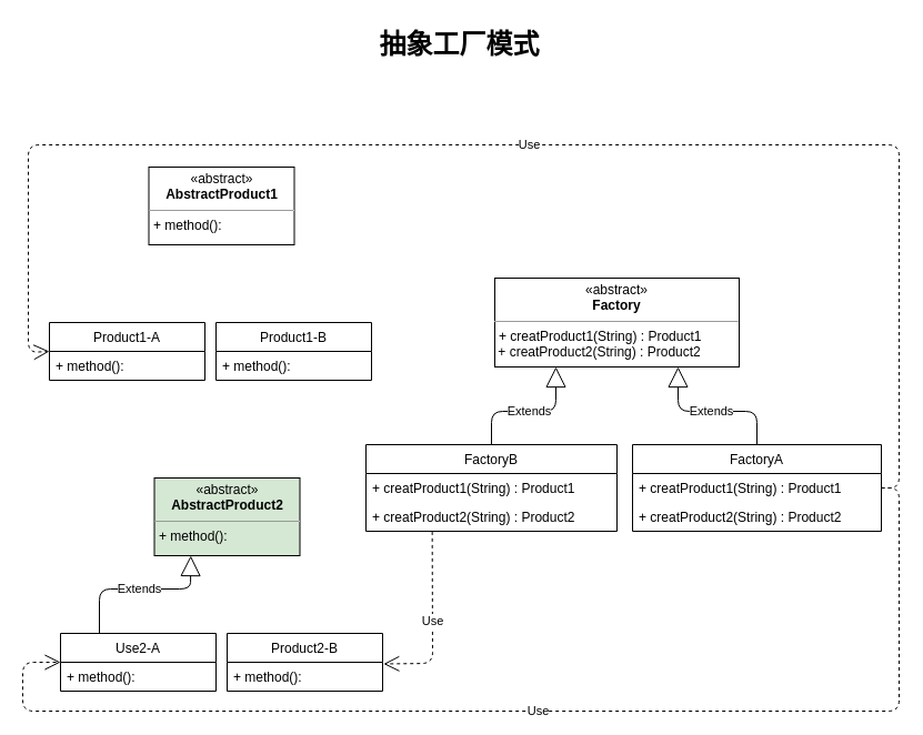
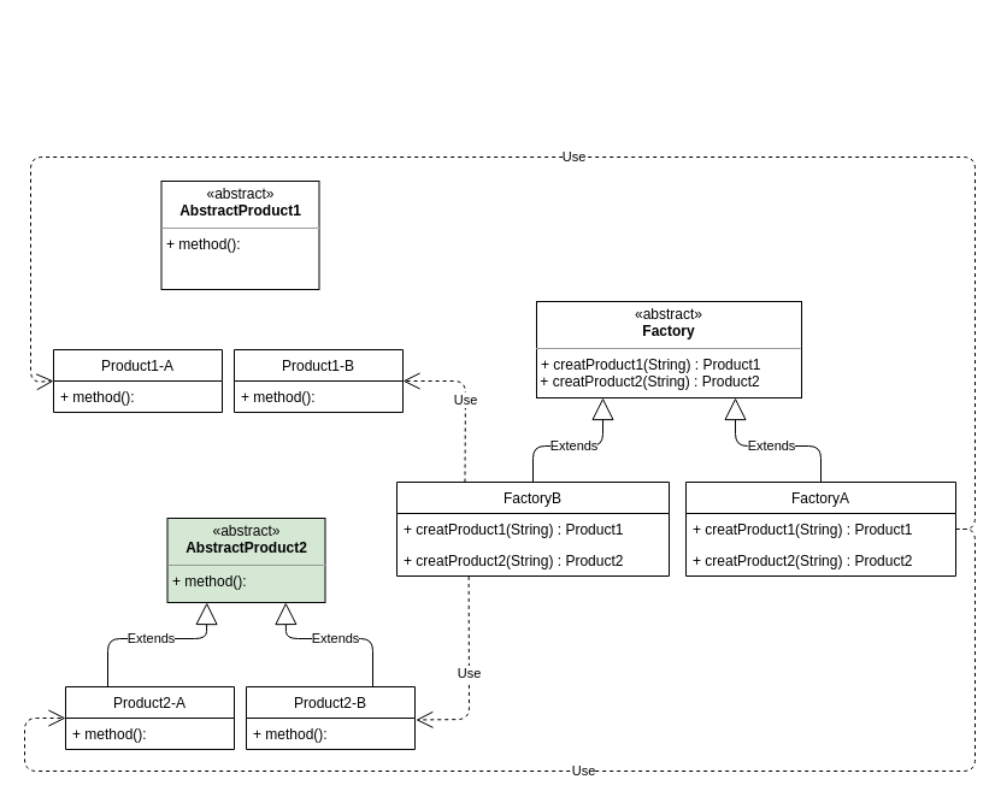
- <mxCell id="11" value="抽象工厂模式" style="text;strokeColor=none;fillColor=none;html=1;fontSize=24;fontStyle=1;verticalAlign=middle;align=center;" vertex="1" parent="1"><mxGeometry x="63" y="20" width="700" height="40" as="geometry" /></mxCell>
- <mxCell id="5" value="&lt;p style=&quot;margin: 0px ; margin-top: 4px ; text-align: center&quot;&gt;«abstract»&lt;br&gt;&lt;b&gt;AbstractProduct1&lt;/b&gt;&lt;/p&gt;&lt;hr size=&quot;1&quot;&gt;&lt;p style=&quot;margin: 0px ; margin-left: 4px&quot;&gt;+ method():&amp;nbsp;&lt;/p&gt;" style="verticalAlign=top;align=left;overflow=fill;fontSize=12;fontFamily=Helvetica;html=1;" vertex="1" parent="1"><mxGeometry x="133.5" y="150" width="131" height="70" as="geometry" /></mxCell>
+ <mxCell id="5" value="&lt;p style=&quot;margin: 0px ; margin-top: 4px ; text-align: center&quot;&gt;«abstract»&lt;br&gt;&lt;b&gt;AbstractProduct1&lt;/b&gt;&lt;/p&gt;&lt;hr size=&quot;1&quot;&gt;&lt;p style=&quot;margin: 0px ; margin-left: 4px&quot;&gt;+ method():&amp;nbsp;&lt;/p&gt;" style="verticalAlign=top;align=left;overflow=fill;fontSize=12;fontFamily=Helvetica;html=1;" vertex="1" parent="1"><mxGeometry x="133.5" y="150" width="131" height="90" as="geometry" /></mxCell>
+ <mxCell id="15" value="Use" style="endArrow=open;endSize=12;dashed=1;html=1;entryX=1;entryY=0.5;entryDx=0;entryDy=0;exitX=0.25;exitY=0;exitDx=0;exitDy=0;" edge="1" parent="1" source="12" target="8"><mxGeometry width="160" relative="1" as="geometry"><mxPoint x="398" y="410" as="sourcePoint" /><mxPoint x="124.7" y="354.34" as="targetPoint" /><Array as="points"><mxPoint x="386" y="316" /></Array></mxGeometry></mxCell>
+ <mxCell id="24" value="Extends" style="endArrow=block;endSize=16;endFill=0;html=1;exitX=0.75;exitY=0;exitDx=0;exitDy=0;entryX=0.75;entryY=1;entryDx=0;entryDy=0;" edge="1" parent="1" source="21" target="25"><mxGeometry width="160" relative="1" as="geometry"><mxPoint x="729" y="580" as="sourcePoint" /><mxPoint x="229" y="500" as="targetPoint" /><Array as="points"><mxPoint x="309" y="530" /><mxPoint x="237" y="530" /></Array></mxGeometry></mxCell>
- <mxCell id="19" value="Use2-A" style="swimlane;fontStyle=0;childLayout=stackLayout;horizontal=1;startSize=26;fillColor=none;horizontalStack=0;resizeParent=1;resizeParentMax=0;resizeLast=0;collapsible=1;marginBottom=0;" vertex="1" parent="1"><mxGeometry x="54" y="570" width="140" height="52" as="geometry" /></mxCell>
+ <mxCell id="19" value="Product2-A" style="swimlane;fontStyle=0;childLayout=stackLayout;horizontal=1;startSize=26;fillColor=none;horizontalStack=0;resizeParent=1;resizeParentMax=0;resizeLast=0;collapsible=1;marginBottom=0;" vertex="1" parent="1"><mxGeometry x="54" y="570" width="140" height="52" as="geometry" /></mxCell>
